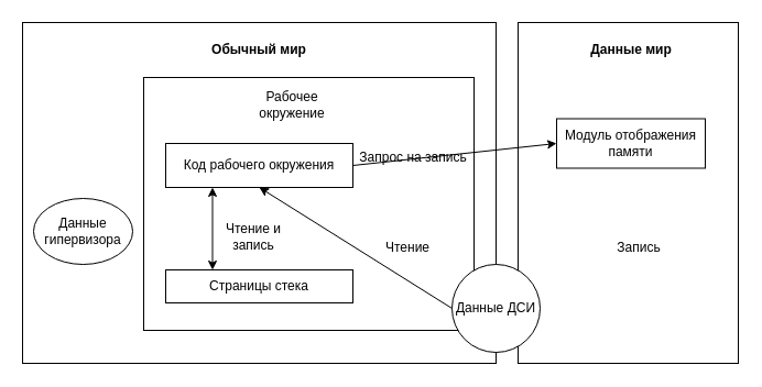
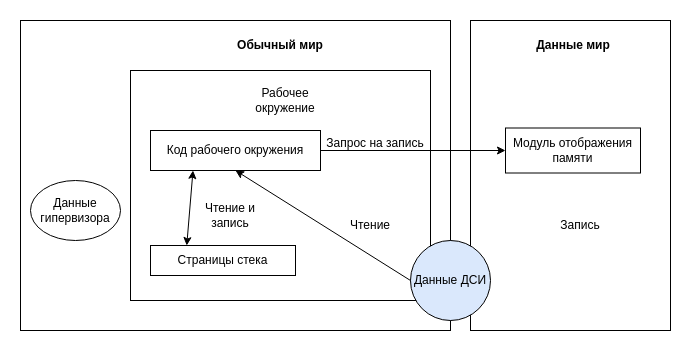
- <mxCell id="11" value="&lt;b&gt;Обычный мир&lt;/b&gt;" style="text;html=1;align=center;verticalAlign=middle;whiteSpace=wrap;rounded=0;" vertex="1" parent="1"><mxGeometry x="180" y="30" width="110" height="30" as="geometry" /></mxCell>
+ <mxCell id="11" value="&lt;b&gt;Обычный мир&lt;/b&gt;" style="text;html=1;align=center;verticalAlign=middle;whiteSpace=wrap;rounded=0;" vertex="1" parent="1"><mxGeometry x="225" y="30" width="110" height="30" as="geometry" /></mxCell>
- <mxCell id="12" value="Рабочее окружение" style="text;html=1;align=center;verticalAlign=middle;whiteSpace=wrap;rounded=0;" vertex="1" parent="1"><mxGeometry x="210" y="80" width="110" height="30" as="geometry" /></mxCell>
+ <mxCell id="12" value="Рабочее окружение" style="text;html=1;align=center;verticalAlign=middle;whiteSpace=wrap;rounded=0;" vertex="1" parent="1"><mxGeometry x="230" y="85" width="110" height="30" as="geometry" /></mxCell>
- <mxCell id="9" value="Модуль отображения памяти" style="rounded=0;whiteSpace=wrap;html=1;" vertex="1" parent="1"><mxGeometry x="505" y="107.5" width="135" height="45" as="geometry" /></mxCell>
+ <mxCell id="9" value="Модуль отображения памяти" style="rounded=0;whiteSpace=wrap;html=1;" vertex="1" parent="1"><mxGeometry x="505" y="127.5" width="135" height="45" as="geometry" /></mxCell>
- <mxCell id="6" value="Страницы стека" style="rounded=0;whiteSpace=wrap;html=1;" vertex="1" parent="1"><mxGeometry x="150" y="245" width="170" height="30" as="geometry" /></mxCell>
+ <mxCell id="6" value="Страницы стека" style="rounded=0;whiteSpace=wrap;html=1;" vertex="1" parent="1"><mxGeometry x="150" y="245" width="145" height="30" as="geometry" /></mxCell>
- <mxCell id="8" value="Данные ДСИ" style="ellipse;whiteSpace=wrap;html=1;aspect=fixed;" vertex="1" parent="1"><mxGeometry x="410" y="240" width="80" height="80" as="geometry" /></mxCell>
+ <mxCell id="8" value="Данные ДСИ" style="ellipse;whiteSpace=wrap;html=1;aspect=fixed;fillColor=#dae8fc;" vertex="1" parent="1"><mxGeometry x="410" y="240" width="80" height="80" as="geometry" /></mxCell>
